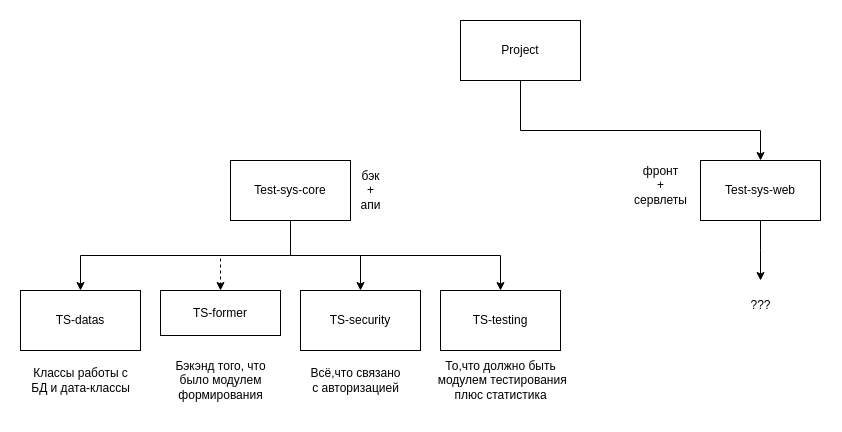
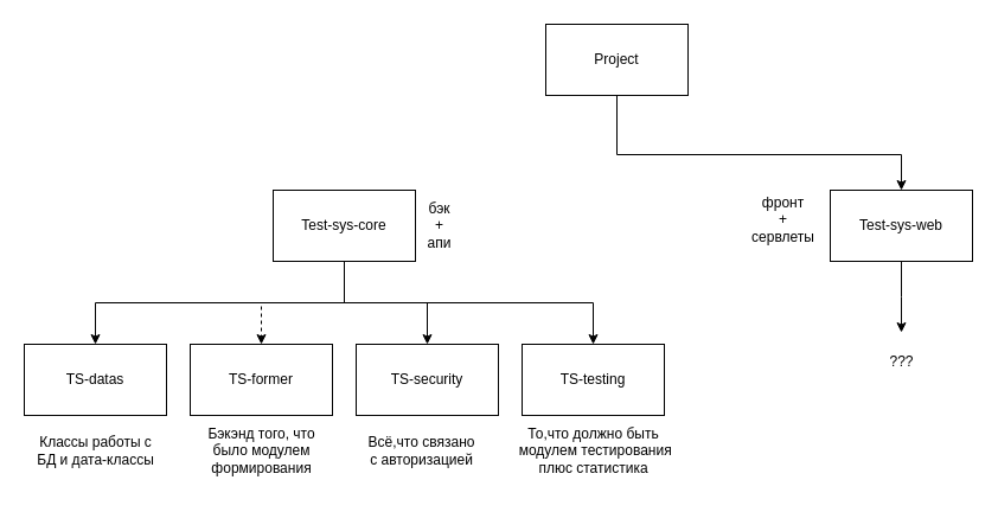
- <mxCell id="12" value="TS-former" style="rounded=0;whiteSpace=wrap;html=1;" vertex="1" parent="1"><mxGeometry x="160" y="290" width="120" height="45" as="geometry" /></mxCell>
+ <mxCell id="12" value="TS-former" style="rounded=0;whiteSpace=wrap;html=1;" vertex="1" parent="1"><mxGeometry x="160" y="290" width="120" height="60" as="geometry" /></mxCell>
